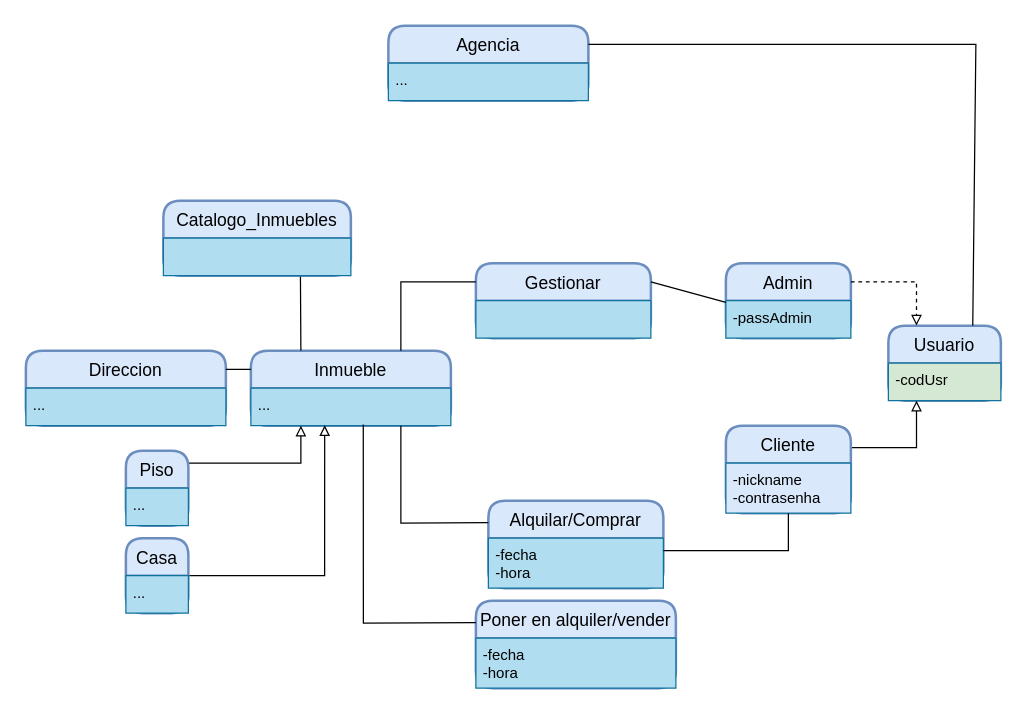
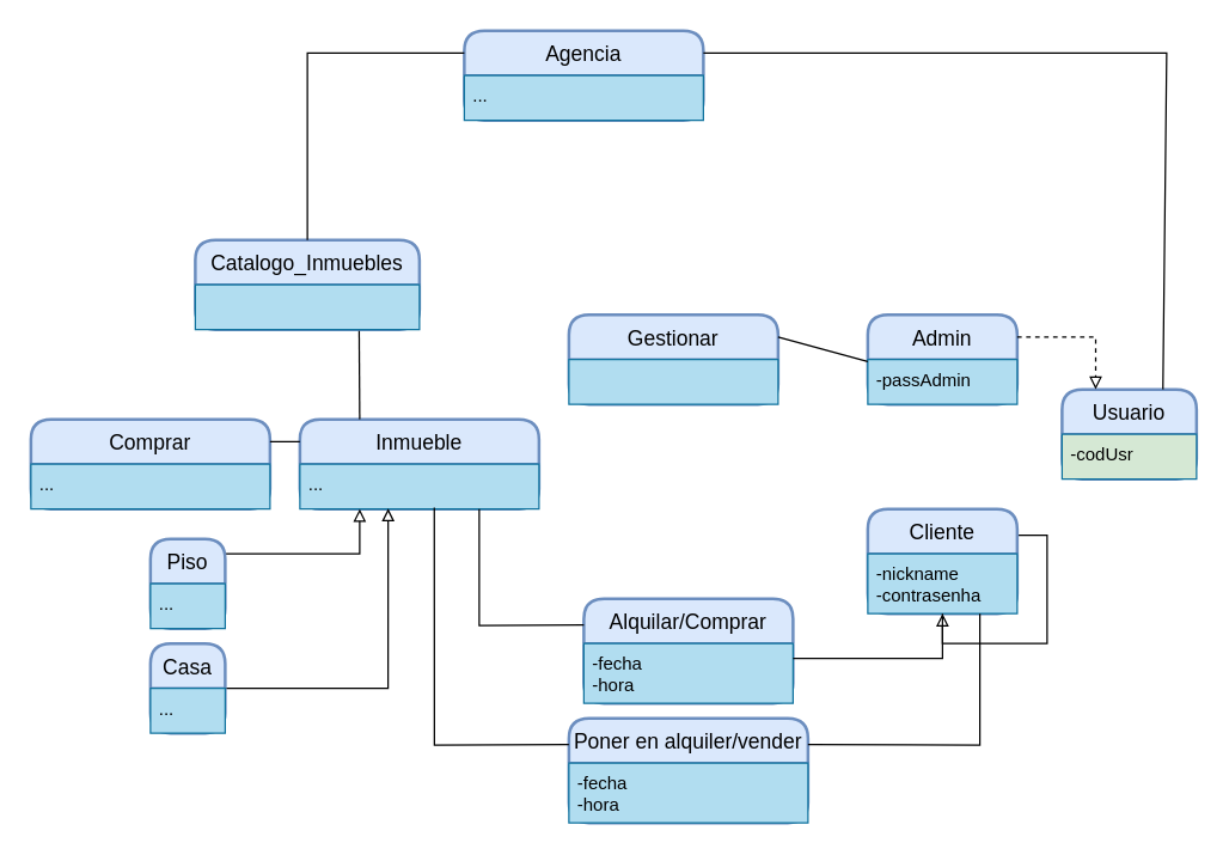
+ <mxCell id="14" value="" style="endArrow=none;html=1;rounded=0;exitX=0.5;exitY=0;exitDx=0;exitDy=0;entryX=0;entryY=0.25;entryDx=0;entryDy=0;" edge="1" parent="1" source="12" target="2"><mxGeometry width="50" height="50" relative="1" as="geometry"><mxPoint x="200" y="140" as="sourcePoint" /><mxPoint x="250" y="90" as="targetPoint" /><Array as="points"><mxPoint x="205" y="35" /></Array></mxGeometry></mxCell>
- <mxCell id="38" value="" style="endArrow=none;html=1;rounded=0;exitX=0.75;exitY=0;exitDx=0;exitDy=0;entryX=0;entryY=0.25;entryDx=0;entryDy=0;" edge="1" parent="1" source="18" target="36"><mxGeometry width="50" height="50" relative="1" as="geometry"><mxPoint x="320" y="240" as="sourcePoint" /><mxPoint x="370" y="190" as="targetPoint" /><Array as="points"><mxPoint x="320" y="225" /></Array></mxGeometry></mxCell>
- <mxCell id="20" value="Direccion" style="swimlane;childLayout=stackLayout;horizontal=1;startSize=30;horizontalStack=0;rounded=1;fontSize=14;fontStyle=0;strokeWidth=2;resizeParent=0;resizeLast=1;shadow=0;dashed=0;align=center;fillColor=#dae8fc;strokeColor=#6c8ebf;" vertex="1" parent="1"><mxGeometry x="20" y="280" width="160" height="60" as="geometry" /></mxCell>
+ <mxCell id="20" value="Comprar" style="swimlane;childLayout=stackLayout;horizontal=1;startSize=30;horizontalStack=0;rounded=1;fontSize=14;fontStyle=0;strokeWidth=2;resizeParent=0;resizeLast=1;shadow=0;dashed=0;align=center;fillColor=#dae8fc;strokeColor=#6c8ebf;" vertex="1" parent="1"><mxGeometry x="20" y="280" width="160" height="60" as="geometry" /></mxCell>
- <mxCell id="8" style="edgeStyle=orthogonalEdgeStyle;rounded=0;orthogonalLoop=1;jettySize=auto;html=1;exitX=1;exitY=0.25;exitDx=0;exitDy=0;entryX=0.25;entryY=1;entryDx=0;entryDy=0;endArrow=block;endFill=0;" edge="1" parent="1" source="9" target="5"><mxGeometry relative="1" as="geometry" /></mxCell>
+ <mxCell id="8" style="edgeStyle=orthogonalEdgeStyle;rounded=0;orthogonalLoop=1;jettySize=auto;html=1;exitX=1;exitY=0.25;exitDx=0;exitDy=0;endArrow=block;endFill=0;" edge="1" parent="1" source="9" target="10"><mxGeometry relative="1" as="geometry" /></mxCell>
- <mxCell id="10" value="-nickname&#10;-contrasenha" style="align=left;strokeColor=#10739e;fillColor=#dae8fc;spacingLeft=4;fontSize=12;verticalAlign=top;resizable=0;rotatable=0;part=1;" vertex="1" parent="9"><mxGeometry y="30" width="100" height="40" as="geometry" /></mxCell>
+ <mxCell id="10" value="-nickname&#10;-contrasenha" style="align=left;strokeColor=#10739e;fillColor=#b1ddf0;spacingLeft=4;fontSize=12;verticalAlign=top;resizable=0;rotatable=0;part=1;" vertex="1" parent="9"><mxGeometry y="30" width="100" height="40" as="geometry" /></mxCell>
+ <mxCell id="33" value="" style="endArrow=none;html=1;rounded=0;exitX=1;exitY=0.25;exitDx=0;exitDy=0;entryX=0.75;entryY=1;entryDx=0;entryDy=0;" edge="1" parent="1" source="30" target="10"><mxGeometry width="50" height="50" relative="1" as="geometry"><mxPoint x="600" y="490" as="sourcePoint" /><mxPoint x="650" y="440" as="targetPoint" /><Array as="points"><mxPoint x="655" y="498" /></Array></mxGeometry></mxCell>
